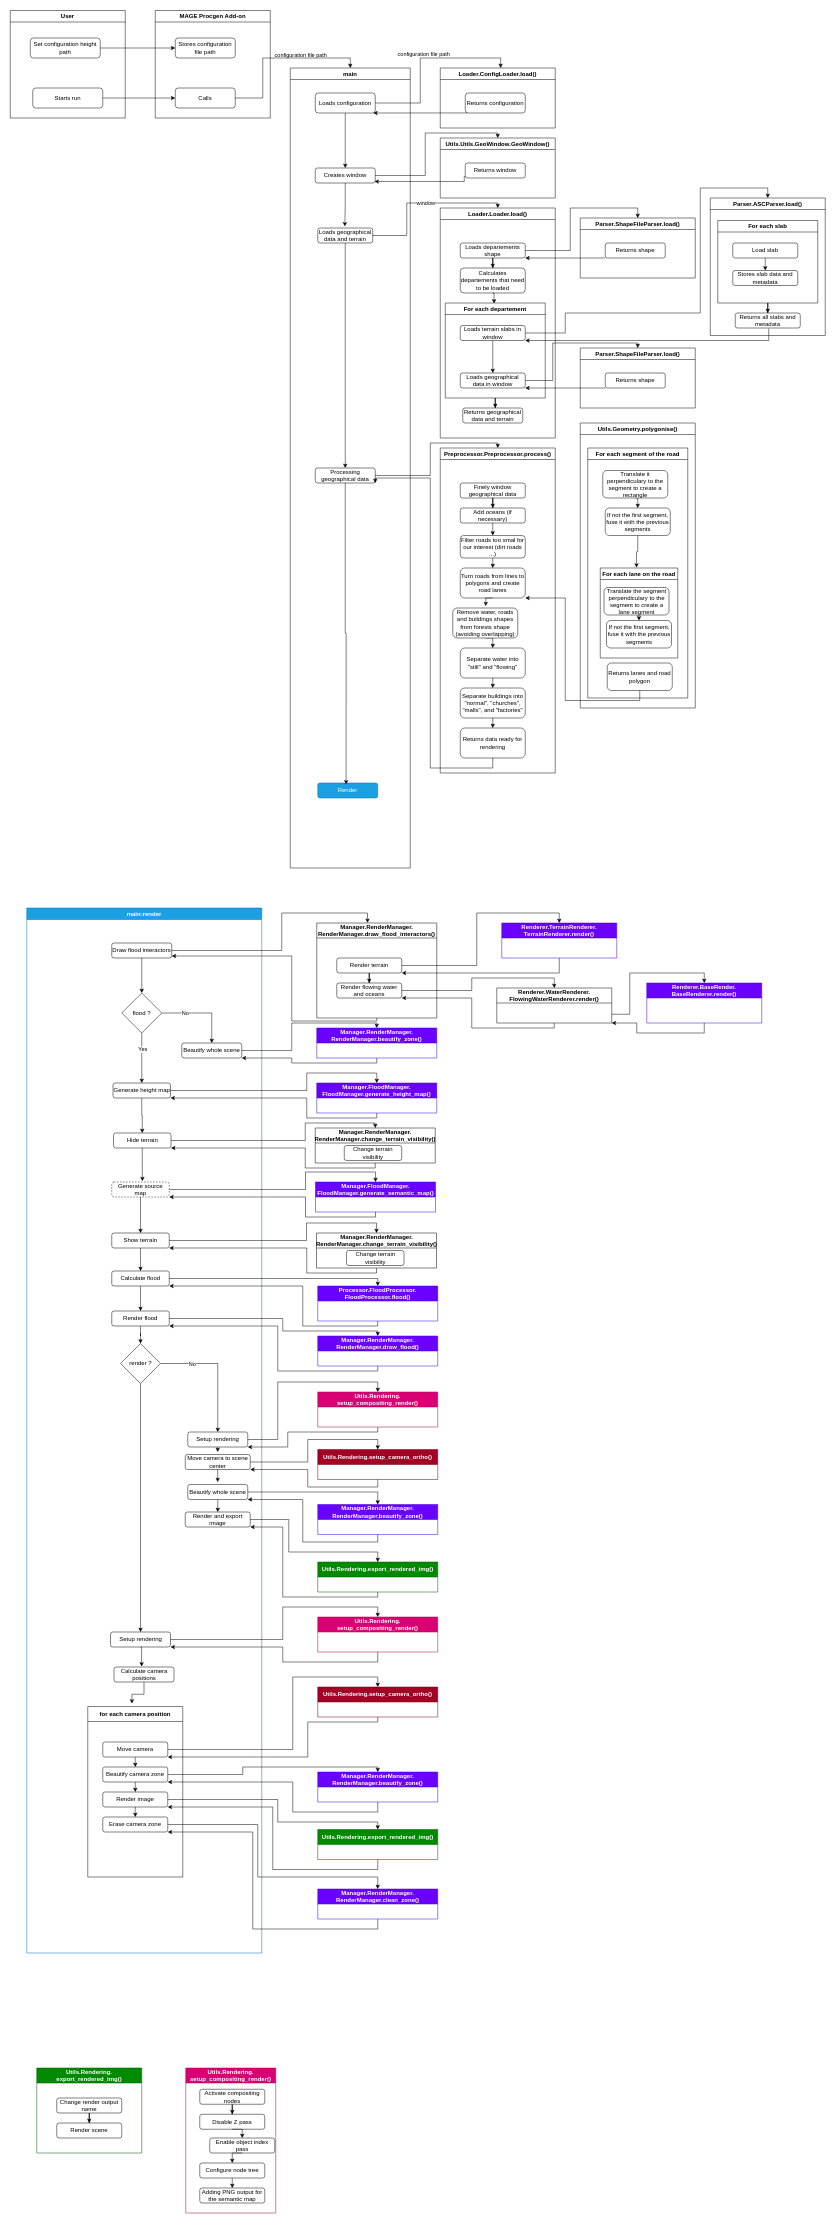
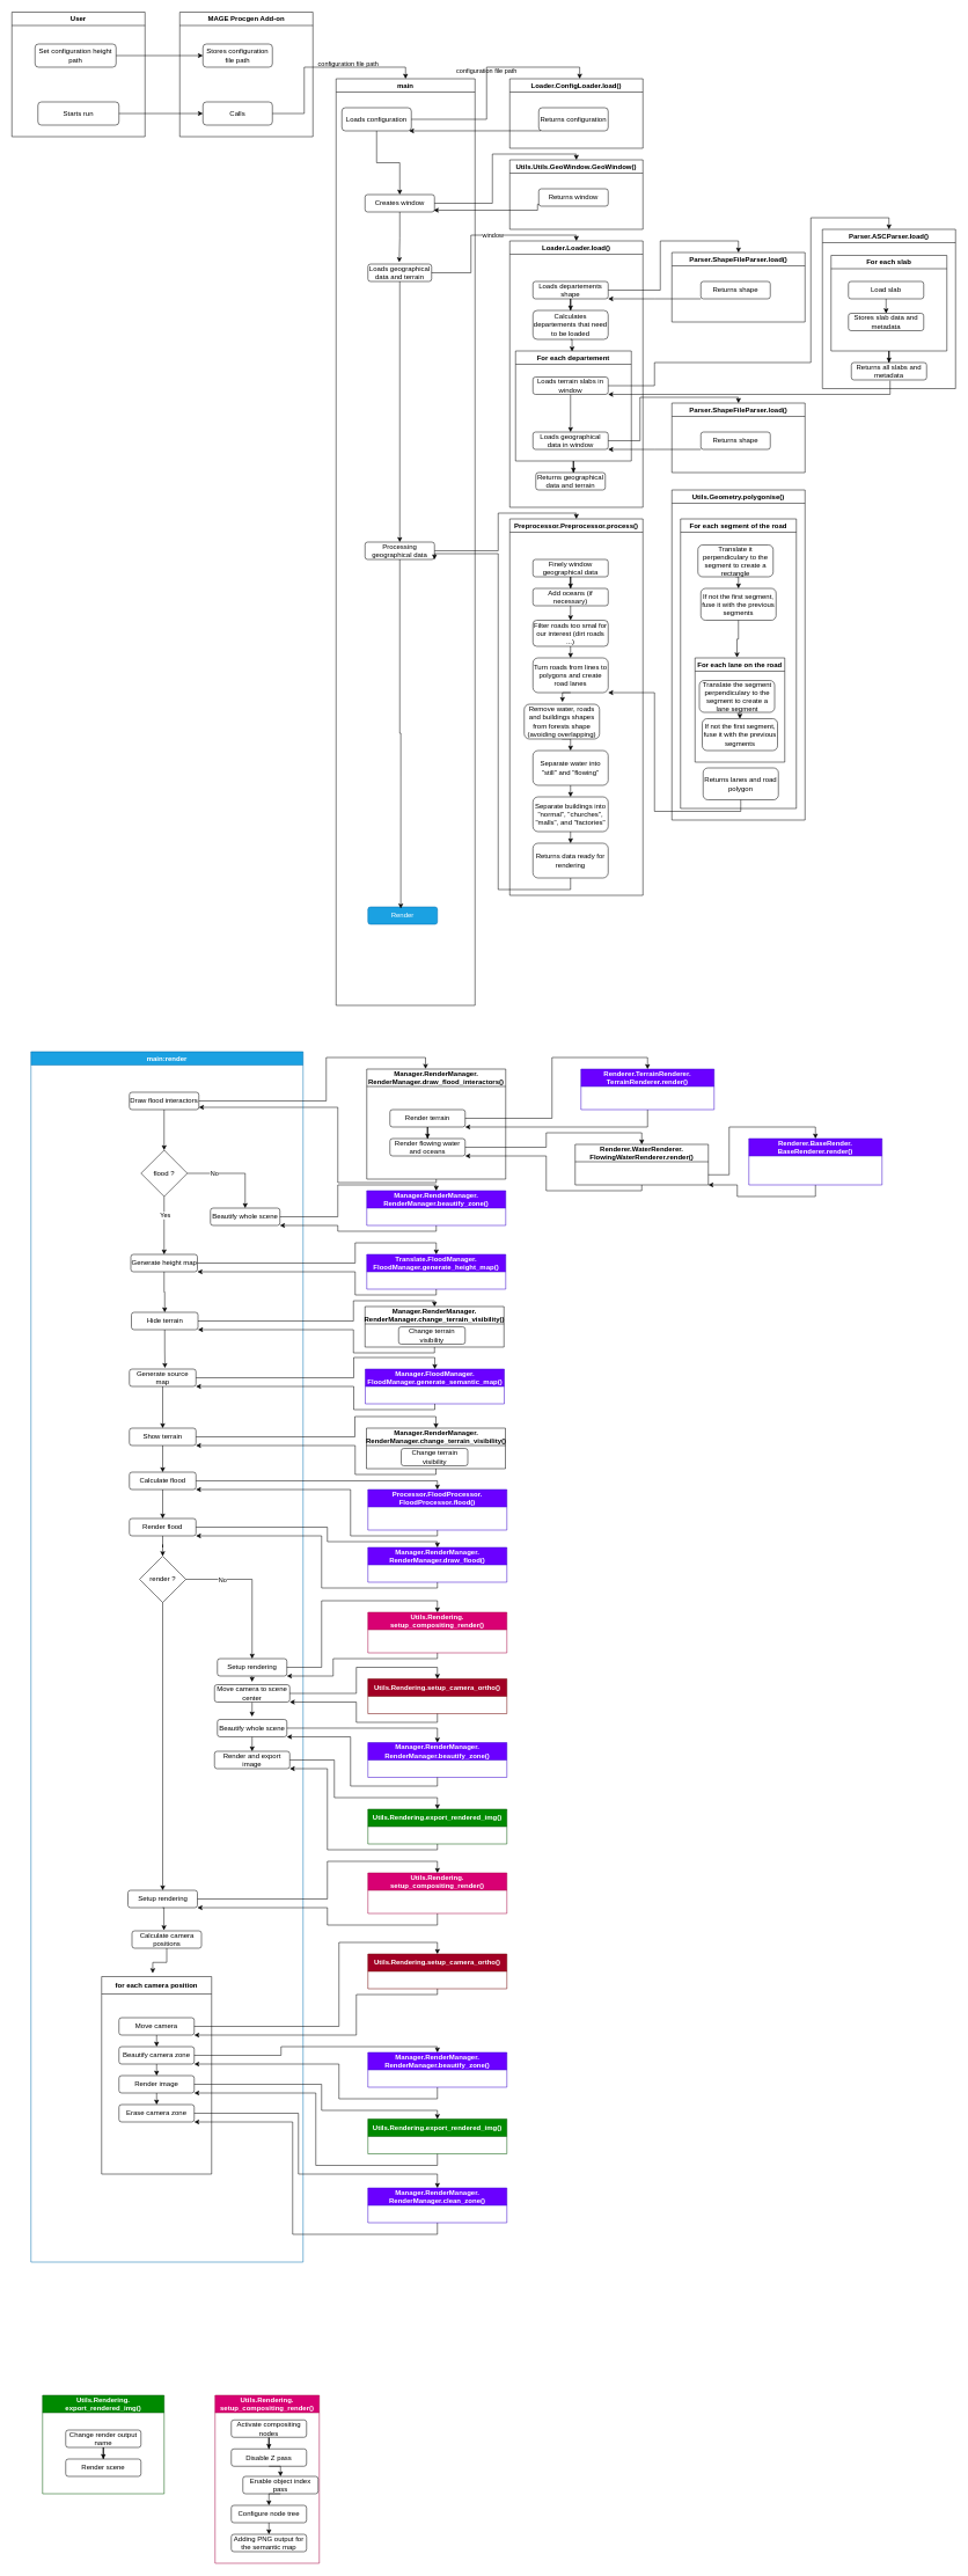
- <mxCell id="4" value="Loads configuration" style="rounded=1;whiteSpace=wrap;html=1;fontSize=12;glass=0;strokeWidth=1;shadow=0;" parent="2" vertex="1"><mxGeometry x="50" y="50" width="120" height="40" as="geometry" /></mxCell>
+ <mxCell id="4" value="Loads configuration" style="rounded=1;whiteSpace=wrap;html=1;fontSize=12;glass=0;strokeWidth=1;shadow=0;" parent="2" vertex="1"><mxGeometry x="10" y="50" width="120" height="40" as="geometry" /></mxCell>
- <mxCell id="168" value="Manager.FloodManager.&lt;br&gt;FloodManager.generate_height_map()" style="swimlane;whiteSpace=wrap;html=1;startSize=30;fillColor=#6a00ff;fontColor=#ffffff;strokeColor=#3700CC;" vertex="1" parent="96"><mxGeometry x="580" y="350" width="240" height="60" as="geometry"><mxRectangle x="80" y="890" width="250" height="30" as="alternateBounds" /></mxGeometry></mxCell>
+ <mxCell id="168" value="Translate.FloodManager.&lt;br&gt;FloodManager.generate_height_map()" style="swimlane;whiteSpace=wrap;html=1;startSize=30;fillColor=#6a00ff;fontColor=#ffffff;strokeColor=#3700CC;" vertex="1" parent="96"><mxGeometry x="580" y="350" width="240" height="60" as="geometry"><mxRectangle x="80" y="890" width="250" height="30" as="alternateBounds" /></mxGeometry></mxCell>
- <mxCell id="177" value="&lt;div&gt;Generate source map&lt;br&gt;&lt;/div&gt;" style="whiteSpace=wrap;html=1;rounded=1;glass=0;strokeWidth=1;shadow=0;dashed=1;" vertex="1" parent="96"><mxGeometry x="170" y="548" width="115" height="30" as="geometry" /></mxCell>
+ <mxCell id="177" value="&lt;div&gt;Generate source map&lt;br&gt;&lt;/div&gt;" style="whiteSpace=wrap;html=1;rounded=1;glass=0;strokeWidth=1;shadow=0;" vertex="1" parent="96"><mxGeometry x="170" y="548" width="115" height="30" as="geometry" /></mxCell>
